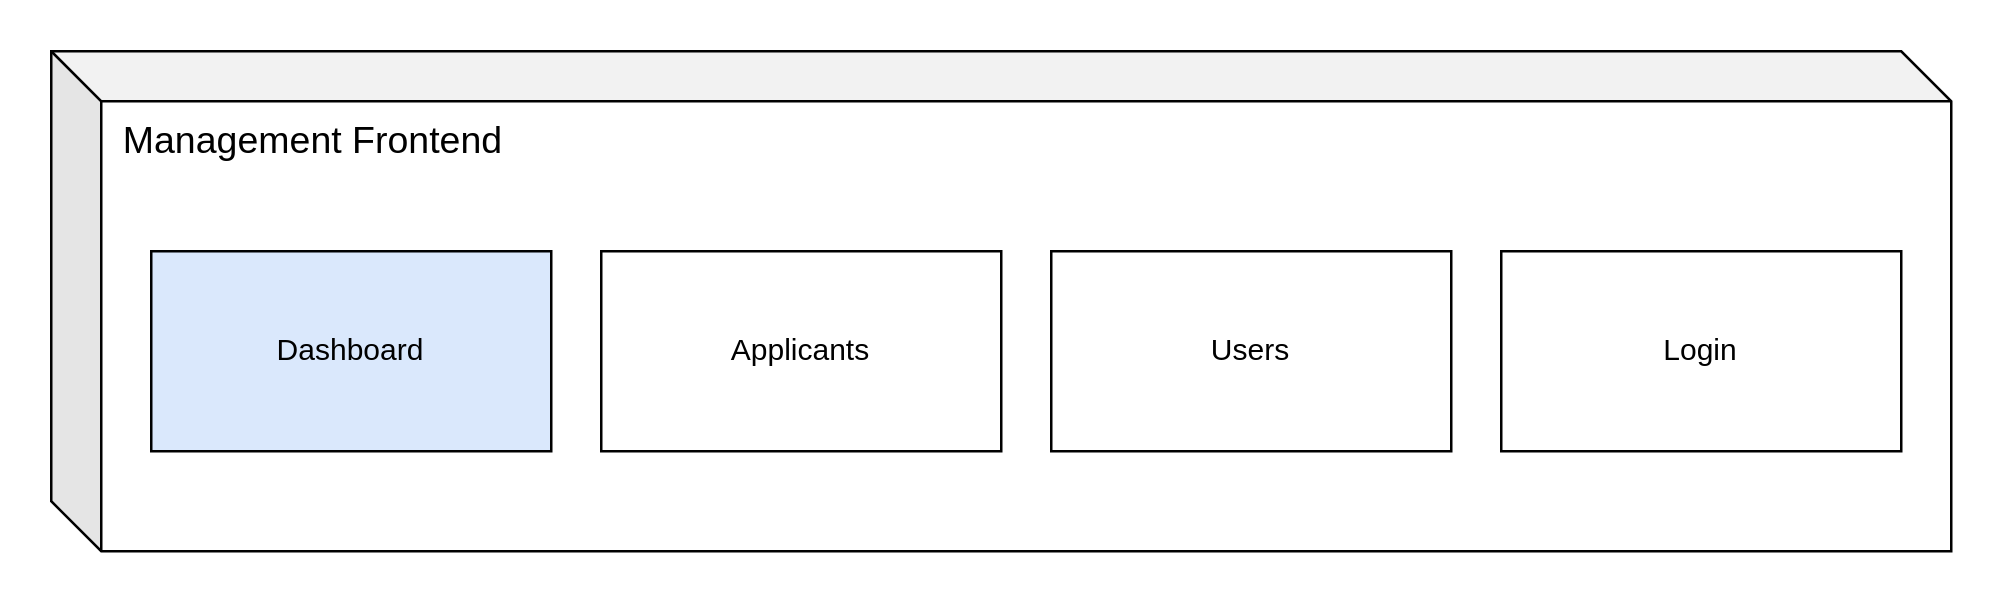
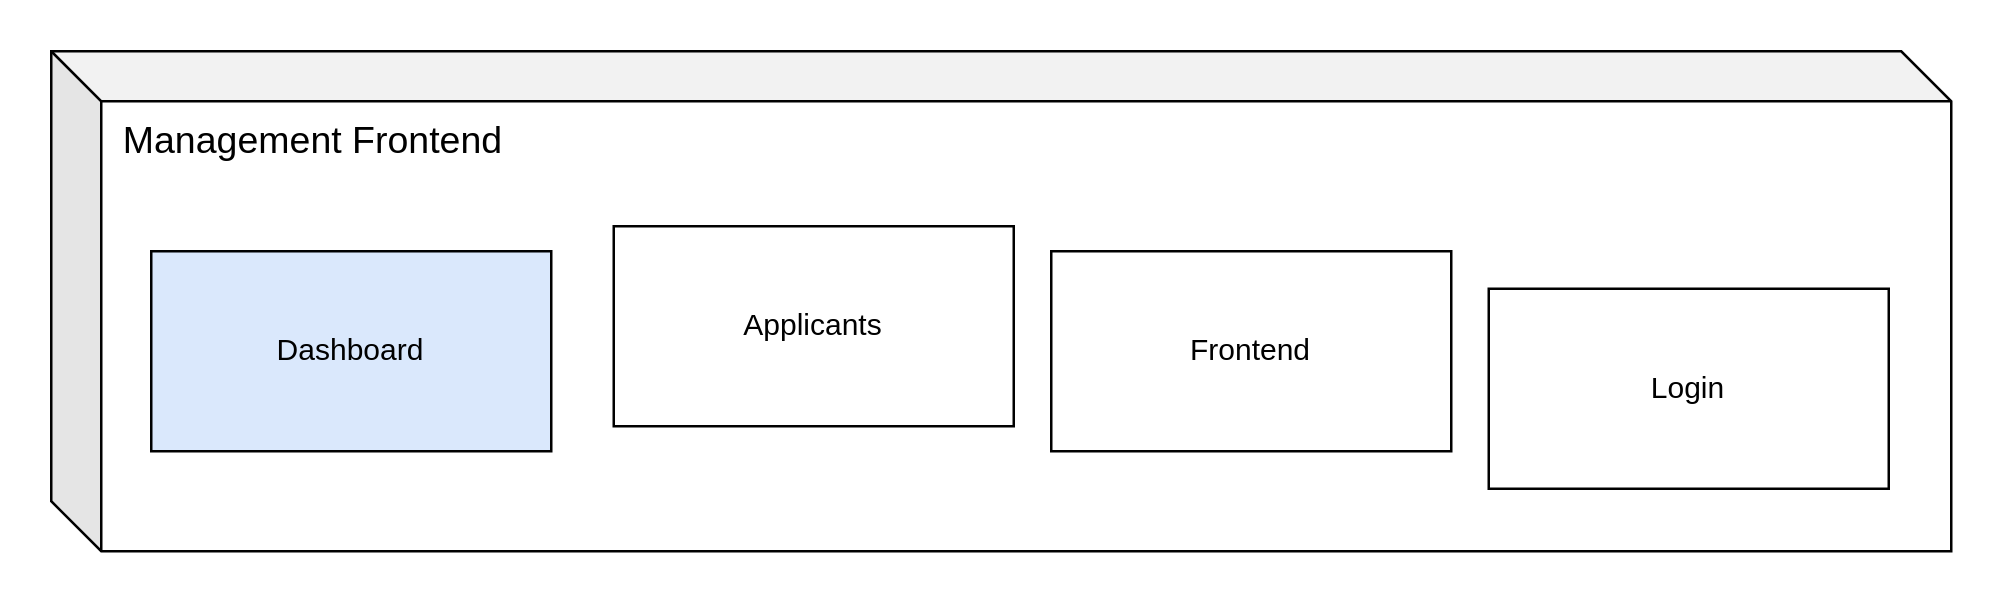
- <mxCell id="5" value="Applicants" style="rounded=0;whiteSpace=wrap;html=1;" vertex="1" parent="1"><mxGeometry x="240" y="100" width="160" height="80" as="geometry" /></mxCell>
+ <mxCell id="5" value="Applicants" style="rounded=0;whiteSpace=wrap;html=1;" vertex="1" parent="1"><mxGeometry x="245" y="90" width="160" height="80" as="geometry" /></mxCell>
- <mxCell id="6" value="Users" style="rounded=0;whiteSpace=wrap;html=1;" vertex="1" parent="1"><mxGeometry x="420" y="100" width="160" height="80" as="geometry" /></mxCell>
+ <mxCell id="6" value="Frontend" style="rounded=0;whiteSpace=wrap;html=1;" vertex="1" parent="1"><mxGeometry x="420" y="100" width="160" height="80" as="geometry" /></mxCell>
- <mxCell id="7" value="&lt;div&gt;Login&lt;/div&gt;" style="rounded=0;whiteSpace=wrap;html=1;" vertex="1" parent="1"><mxGeometry x="600" y="100" width="160" height="80" as="geometry" /></mxCell>
+ <mxCell id="7" value="&lt;div&gt;Login&lt;/div&gt;" style="rounded=0;whiteSpace=wrap;html=1;" vertex="1" parent="1"><mxGeometry x="595" y="115" width="160" height="80" as="geometry" /></mxCell>
